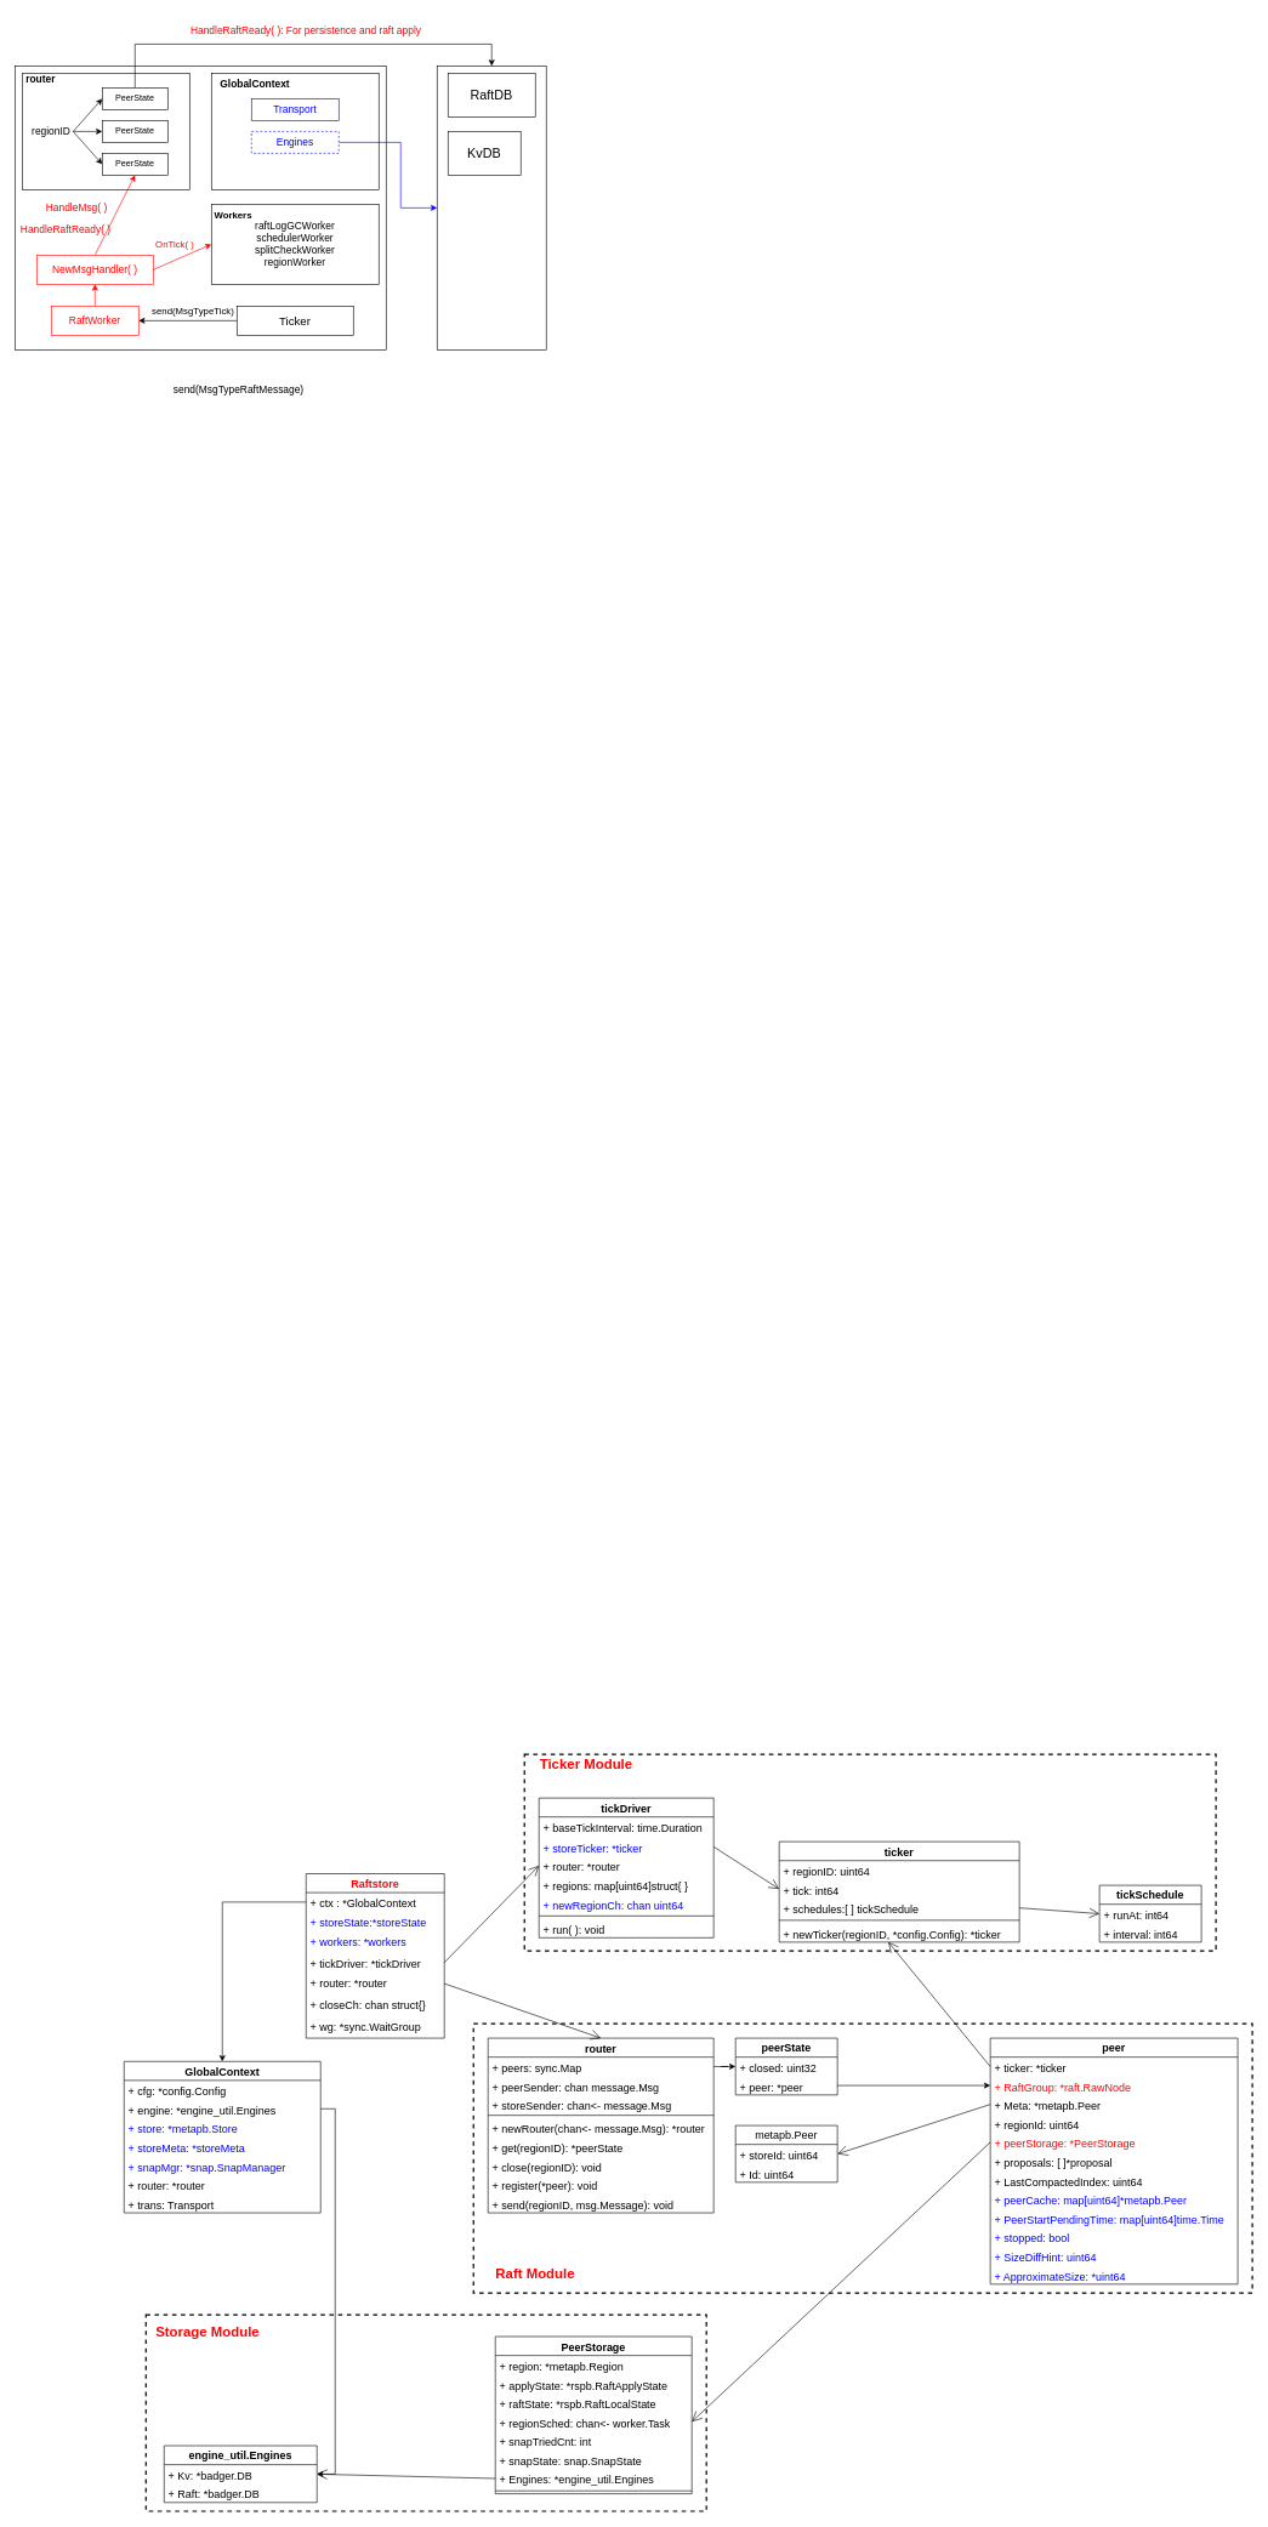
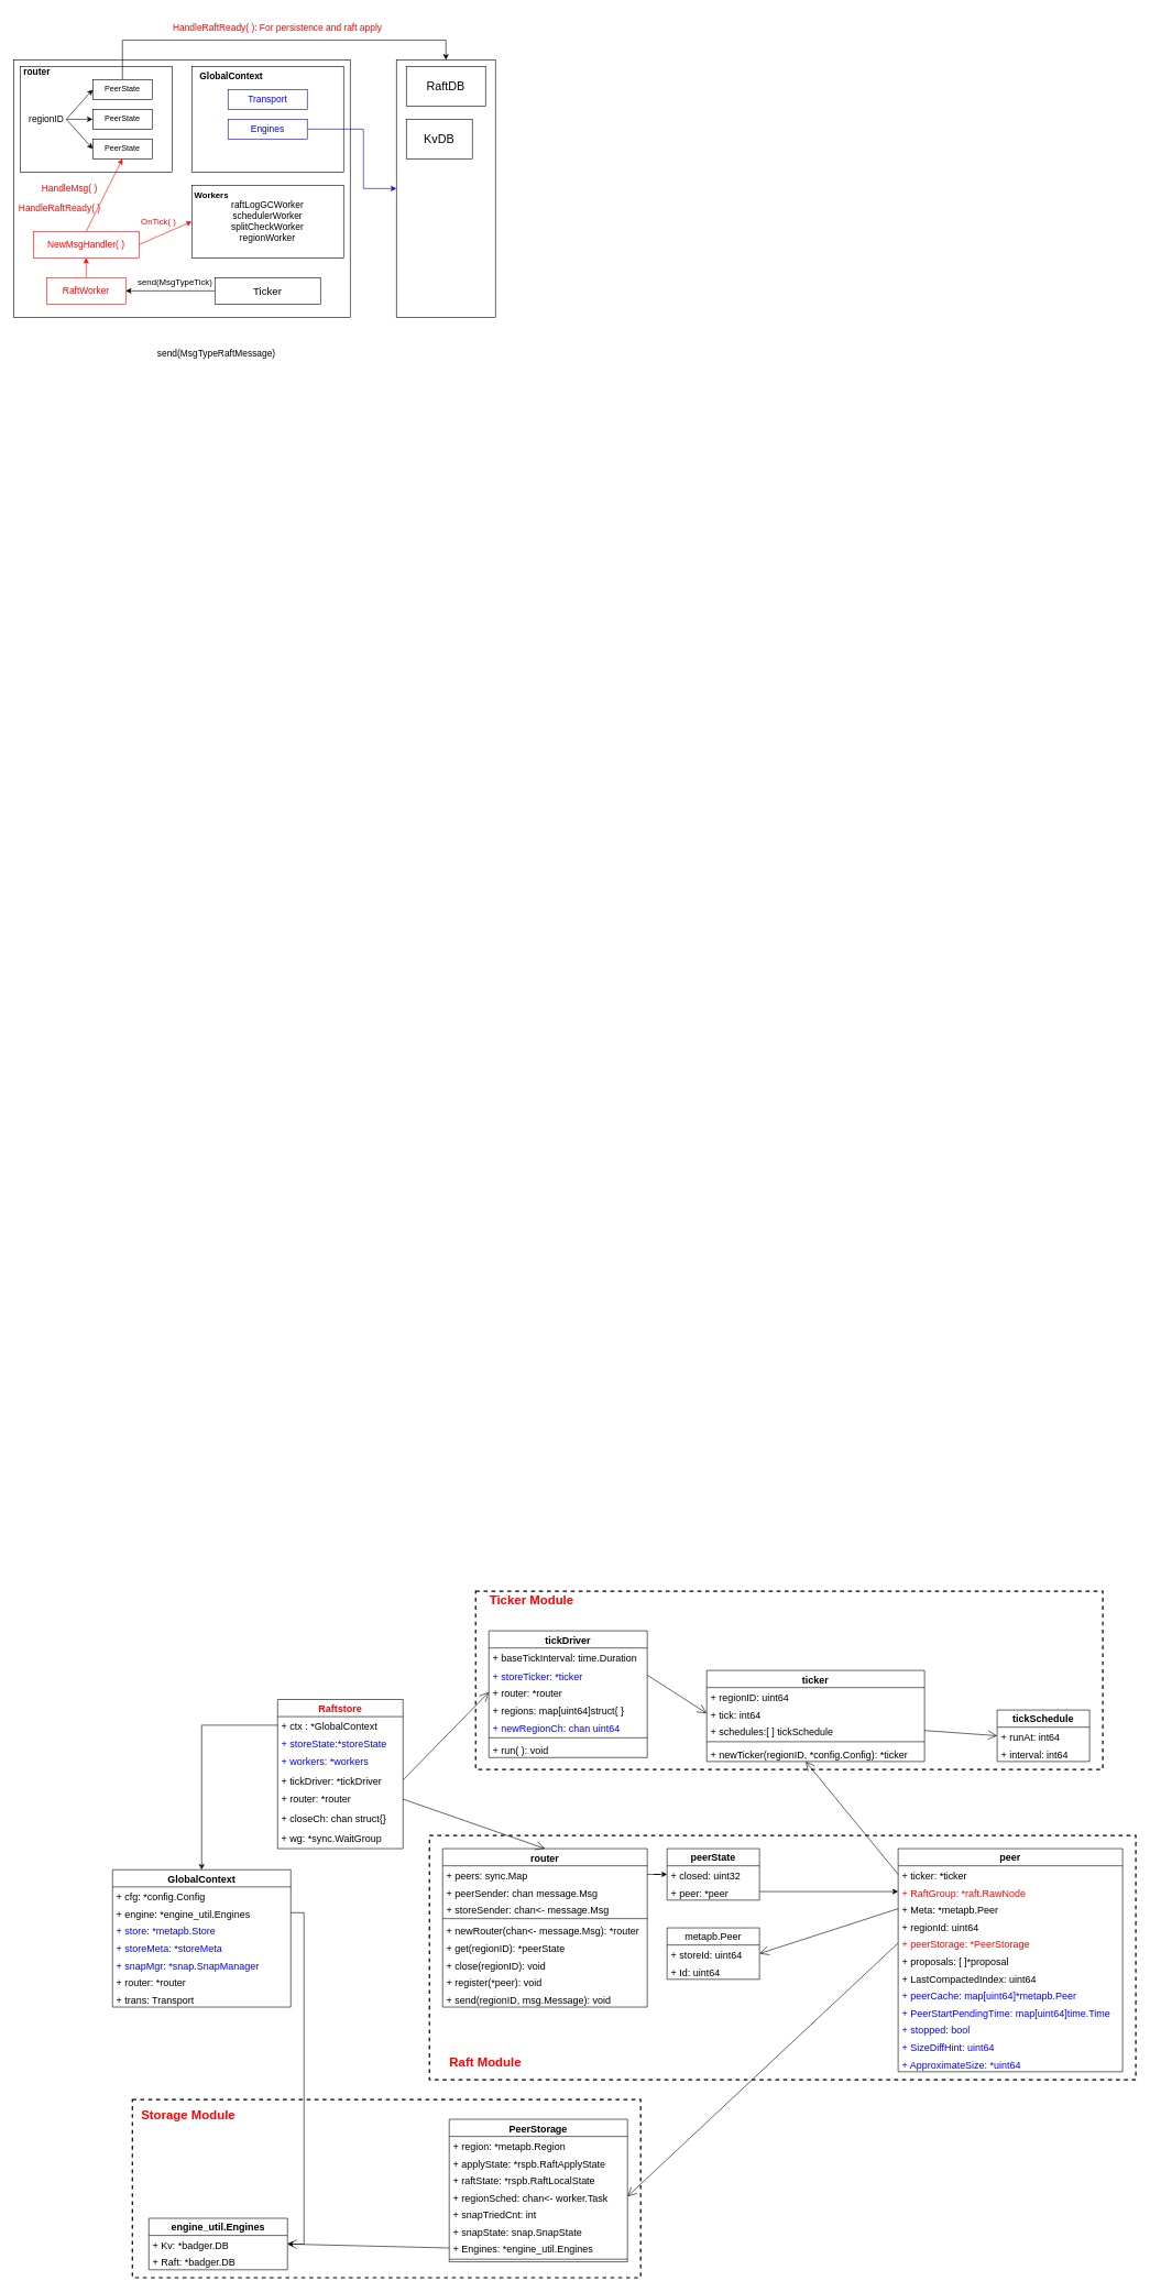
- <mxCell id="34" value="&lt;font color=&quot;#0000ff&quot;&gt;Engines&lt;/font&gt;" style="rounded=0;whiteSpace=wrap;html=1;fontSize=14;fontColor=#FF0000;strokeColor=#0000FF;dashed=1;" parent="1" vertex="1"><mxGeometry x="345" y="180" width="120" height="30" as="geometry" /></mxCell>
+ <mxCell id="34" value="&lt;font color=&quot;#0000ff&quot;&gt;Engines&lt;/font&gt;" style="rounded=0;whiteSpace=wrap;html=1;fontSize=14;fontColor=#FF0000;strokeColor=#0000FF;" parent="1" vertex="1"><mxGeometry x="345" y="180" width="120" height="30" as="geometry" /></mxCell>
